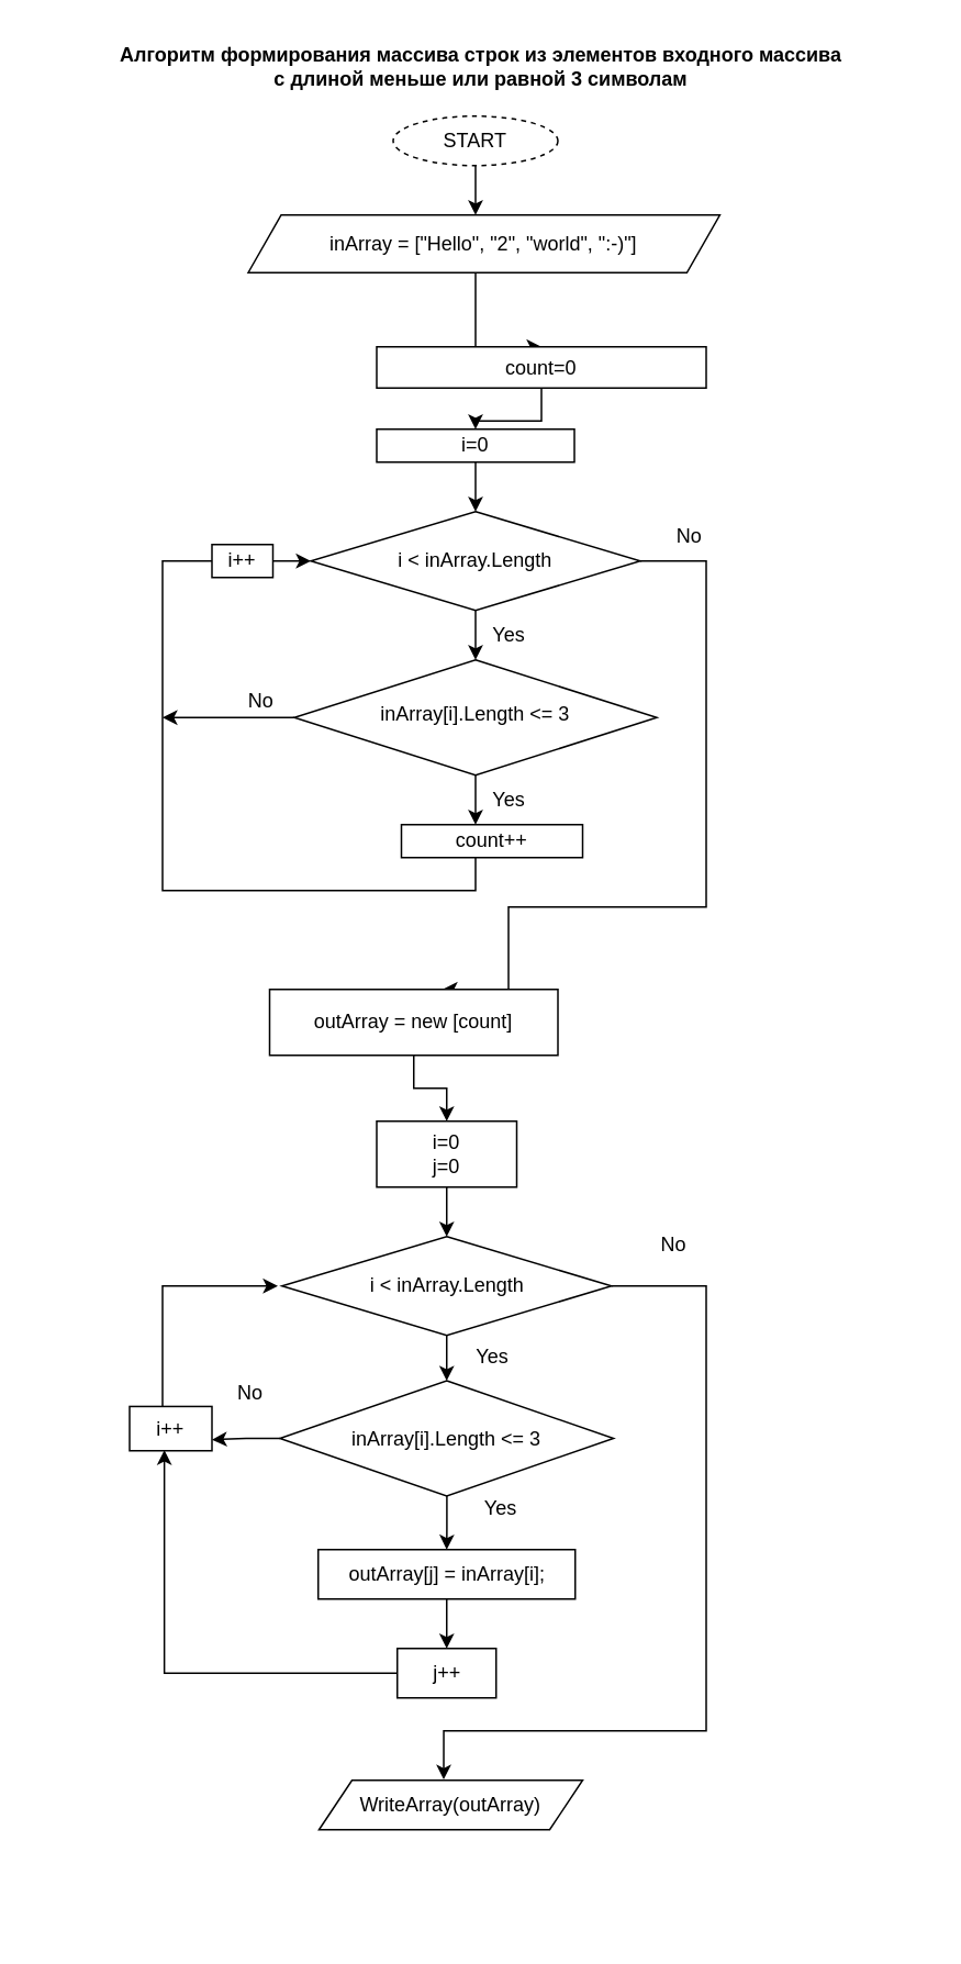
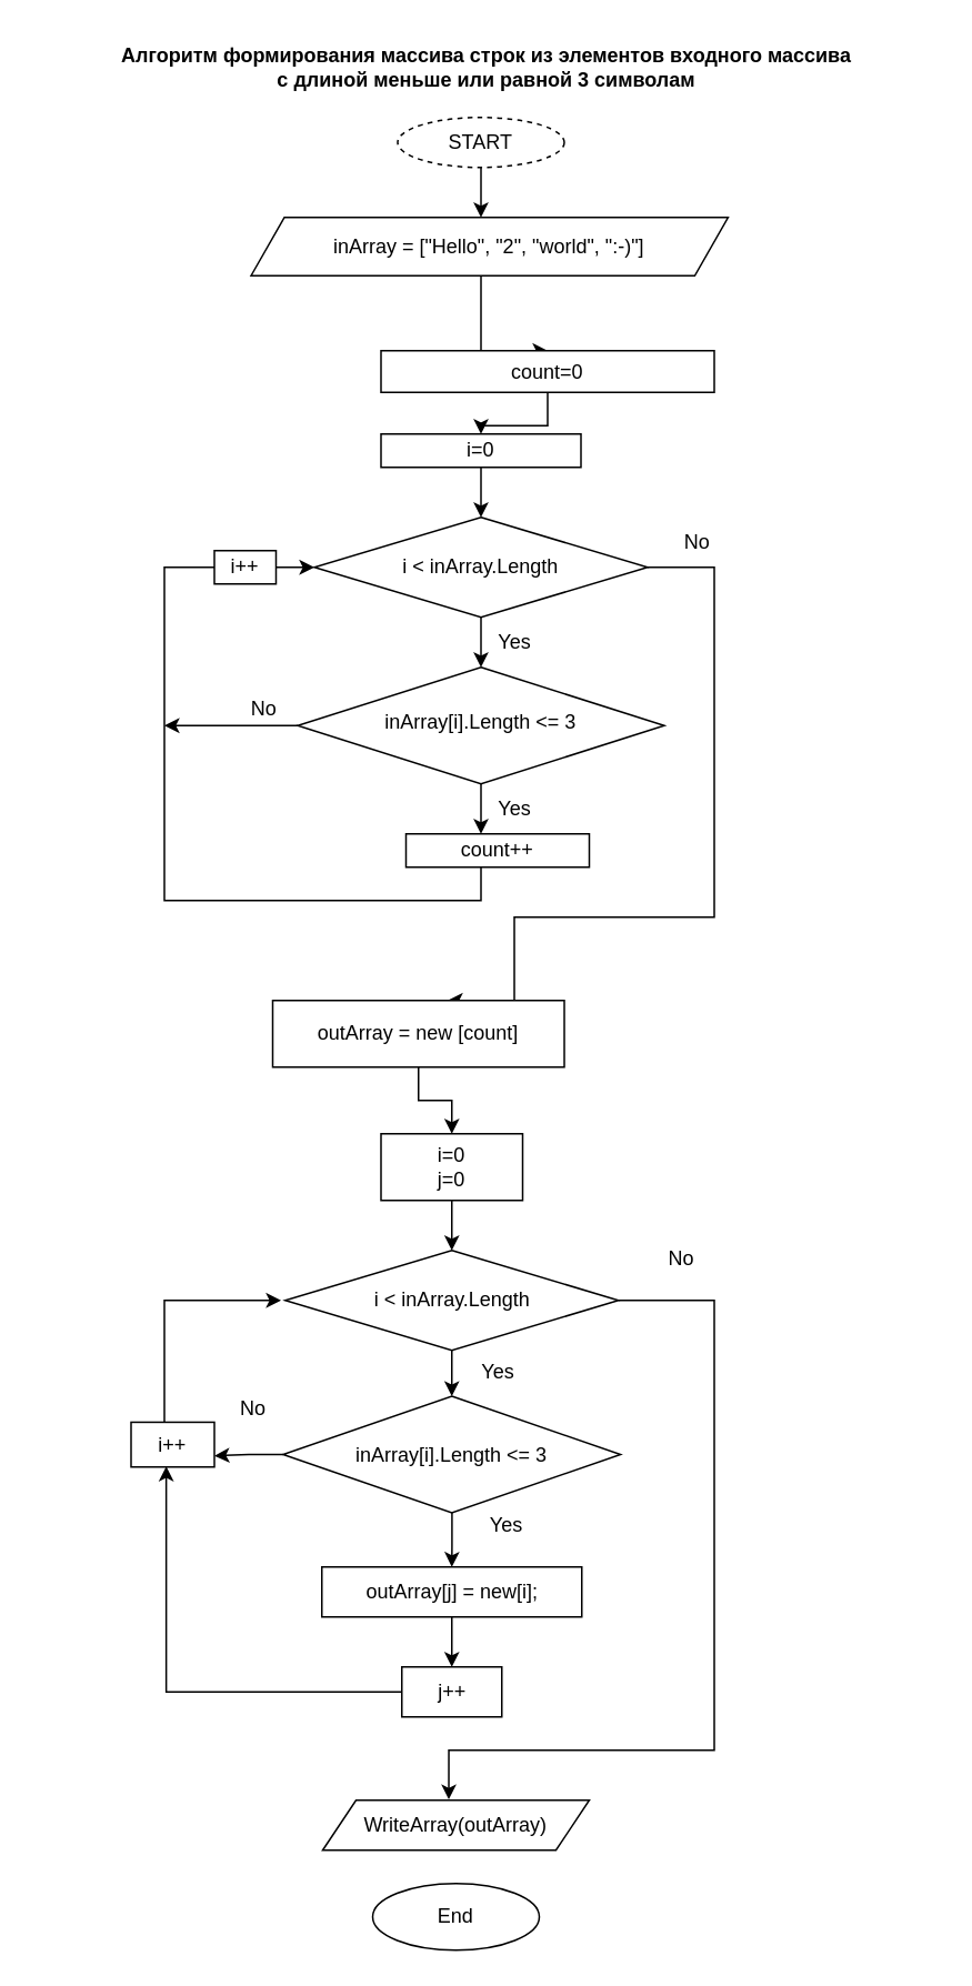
- <mxCell id="37" value="outArray[j] = inArray[i];&lt;br&gt;" style="rounded=0;whiteSpace=wrap;html=1;" vertex="1" parent="1"><mxGeometry x="192.5" y="940" width="156" height="30" as="geometry" /></mxCell>
+ <mxCell id="37" value="outArray[j] = new[i];&lt;br&gt;" style="rounded=0;whiteSpace=wrap;html=1;" vertex="1" parent="1"><mxGeometry x="192.5" y="940" width="156" height="30" as="geometry" /></mxCell>
+ <mxCell id="42" value="End" style="ellipse;whiteSpace=wrap;html=1;" vertex="1" parent="1"><mxGeometry x="223" y="1130" width="100" height="40" as="geometry" /></mxCell>
